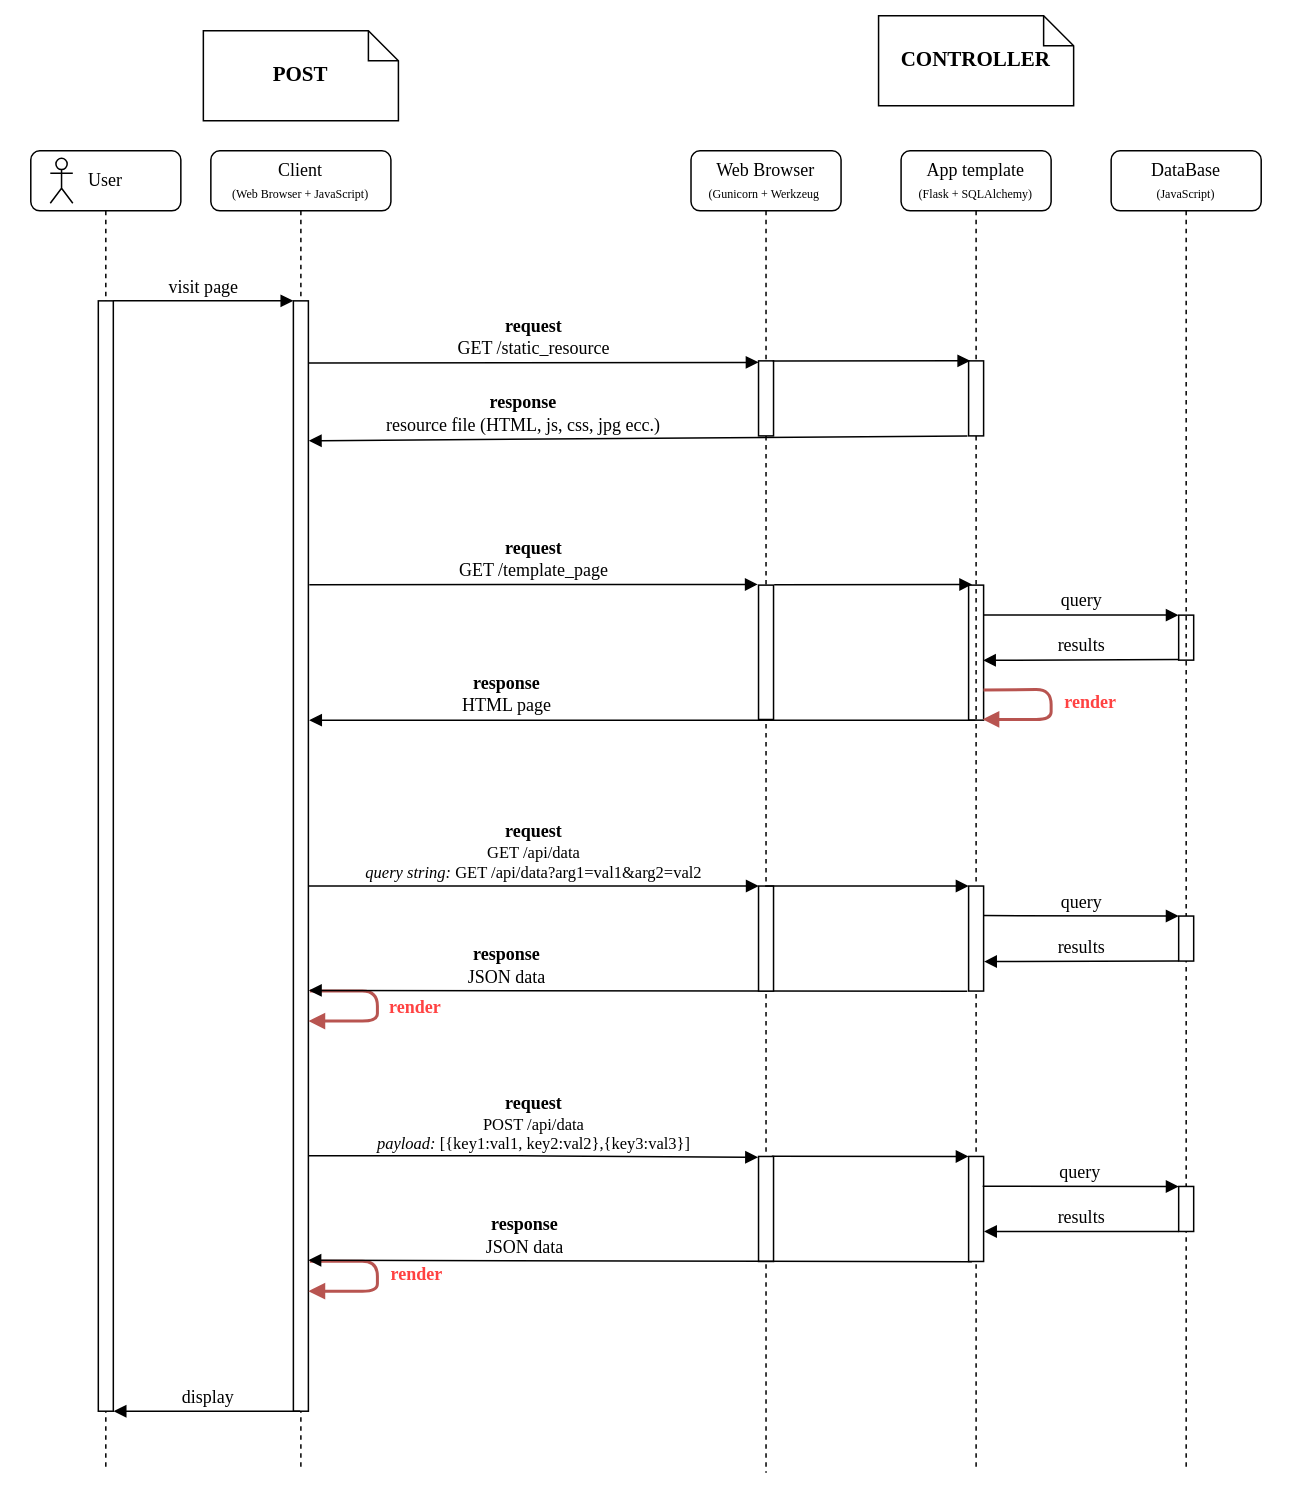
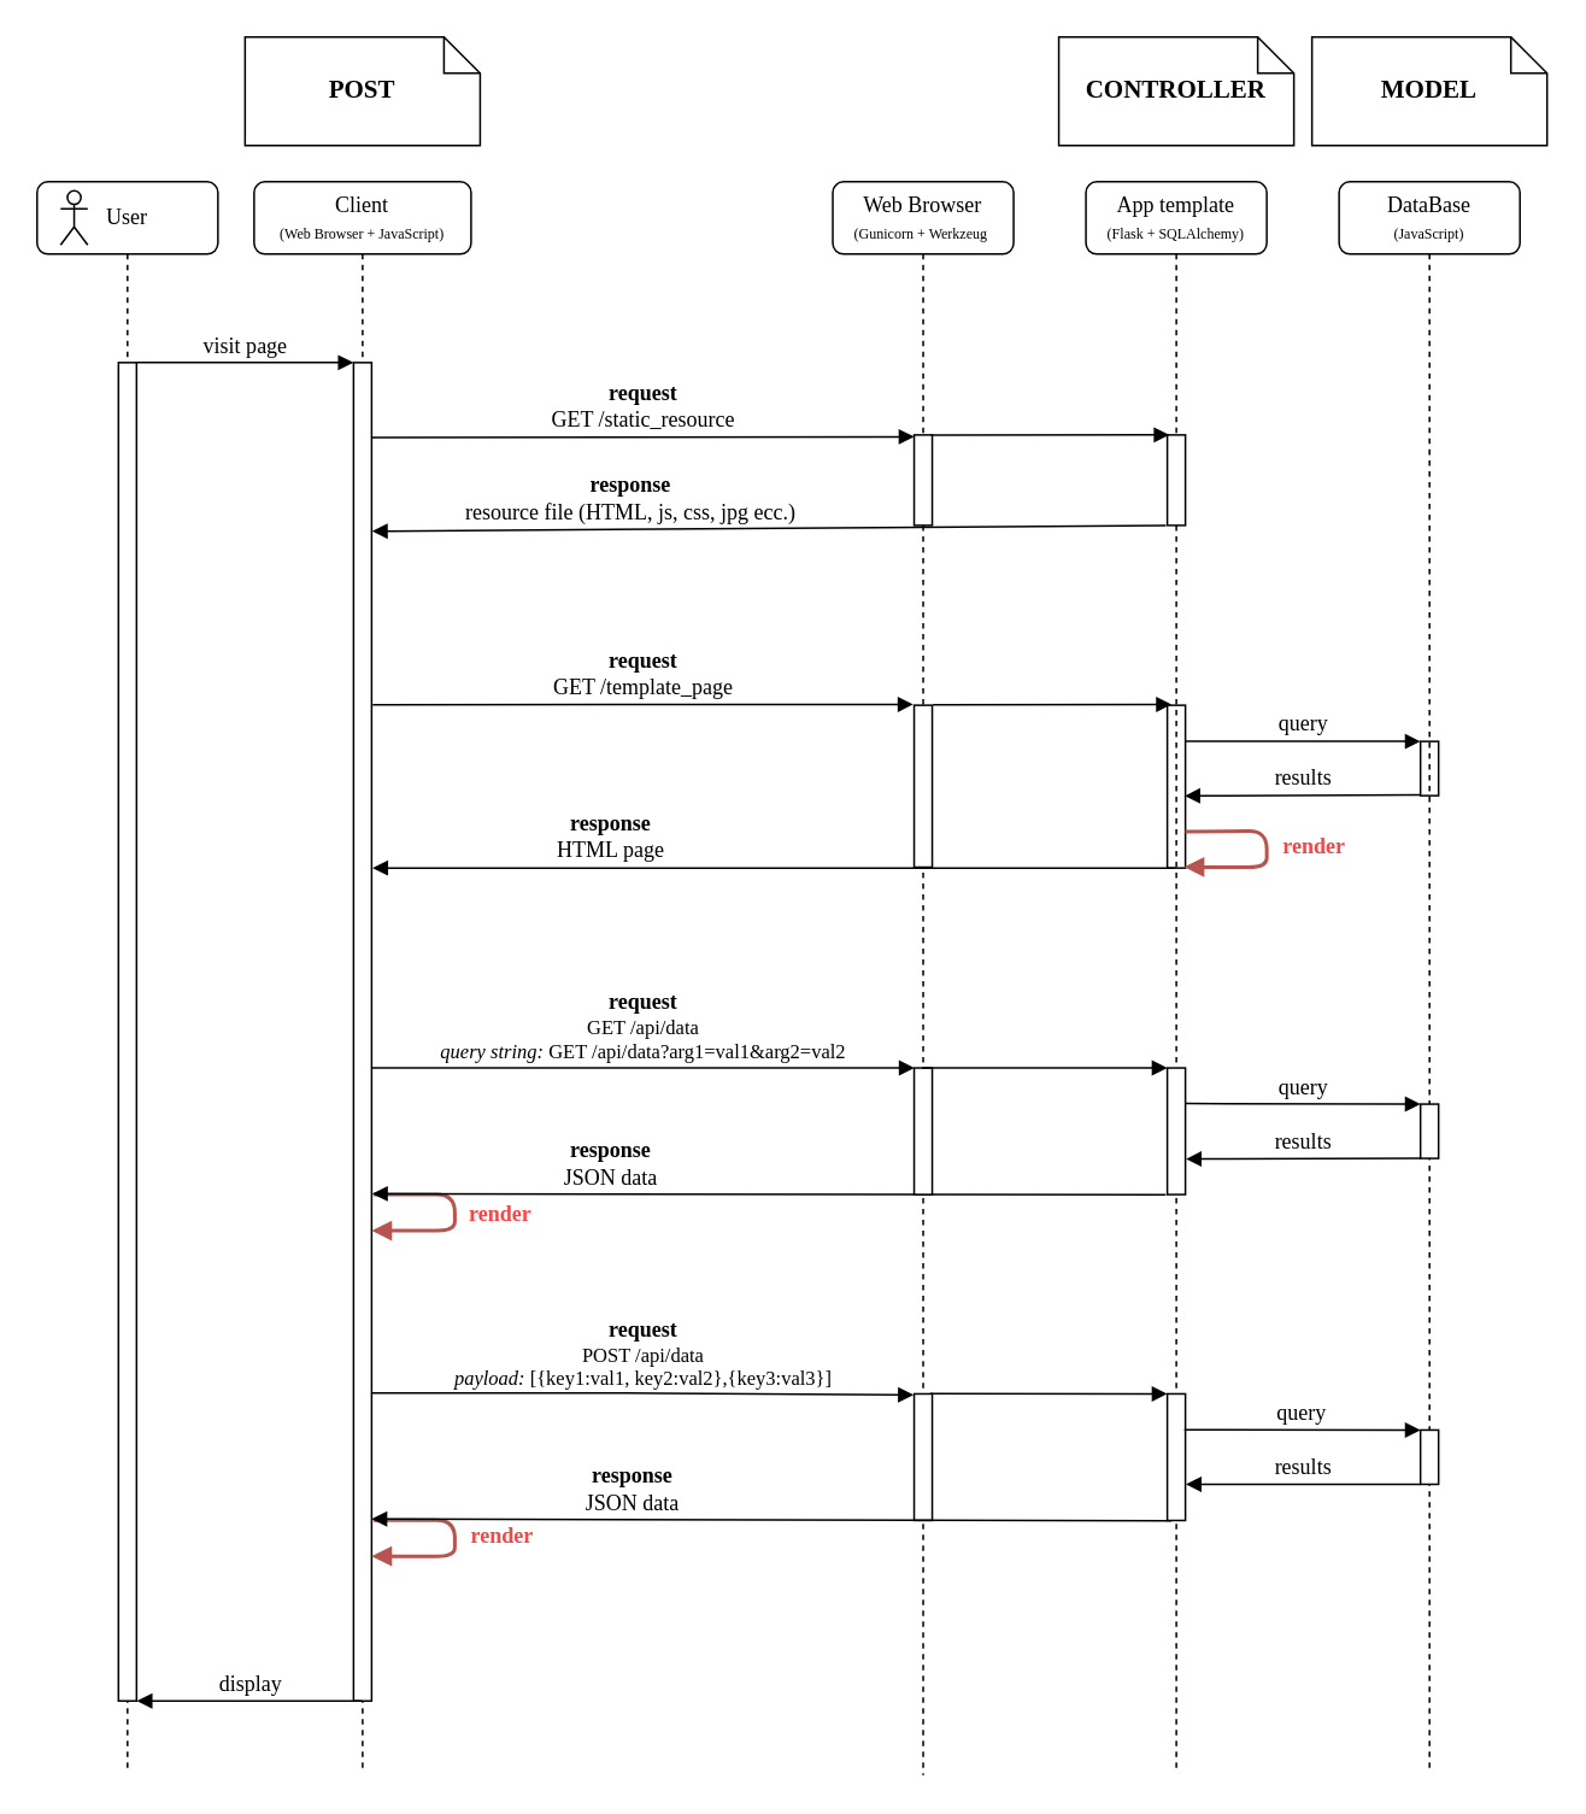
- <mxCell id="44" value="CONTROLLER" style="shape=note;size=20;whiteSpace=wrap;html=1;fontFamily=Verdana;fontSize=14;fontColor=default;labelBackgroundColor=none;fontStyle=1" vertex="1" parent="1"><mxGeometry x="585" y="10" width="130" height="60" as="geometry" /></mxCell>
+ <mxCell id="44" value="CONTROLLER" style="shape=note;size=20;whiteSpace=wrap;html=1;fontFamily=Verdana;fontSize=14;fontColor=default;labelBackgroundColor=none;fontStyle=1" vertex="1" parent="1"><mxGeometry x="585" width="130" height="60" as="geometry" y="20" /></mxCell>
+ <mxCell id="45" value="MODEL" style="shape=note;size=20;whiteSpace=wrap;html=1;fontFamily=Verdana;fontSize=14;fontColor=default;labelBackgroundColor=none;fontStyle=1" vertex="1" parent="1"><mxGeometry x="725" width="130" height="60" as="geometry" y="20" /></mxCell>
